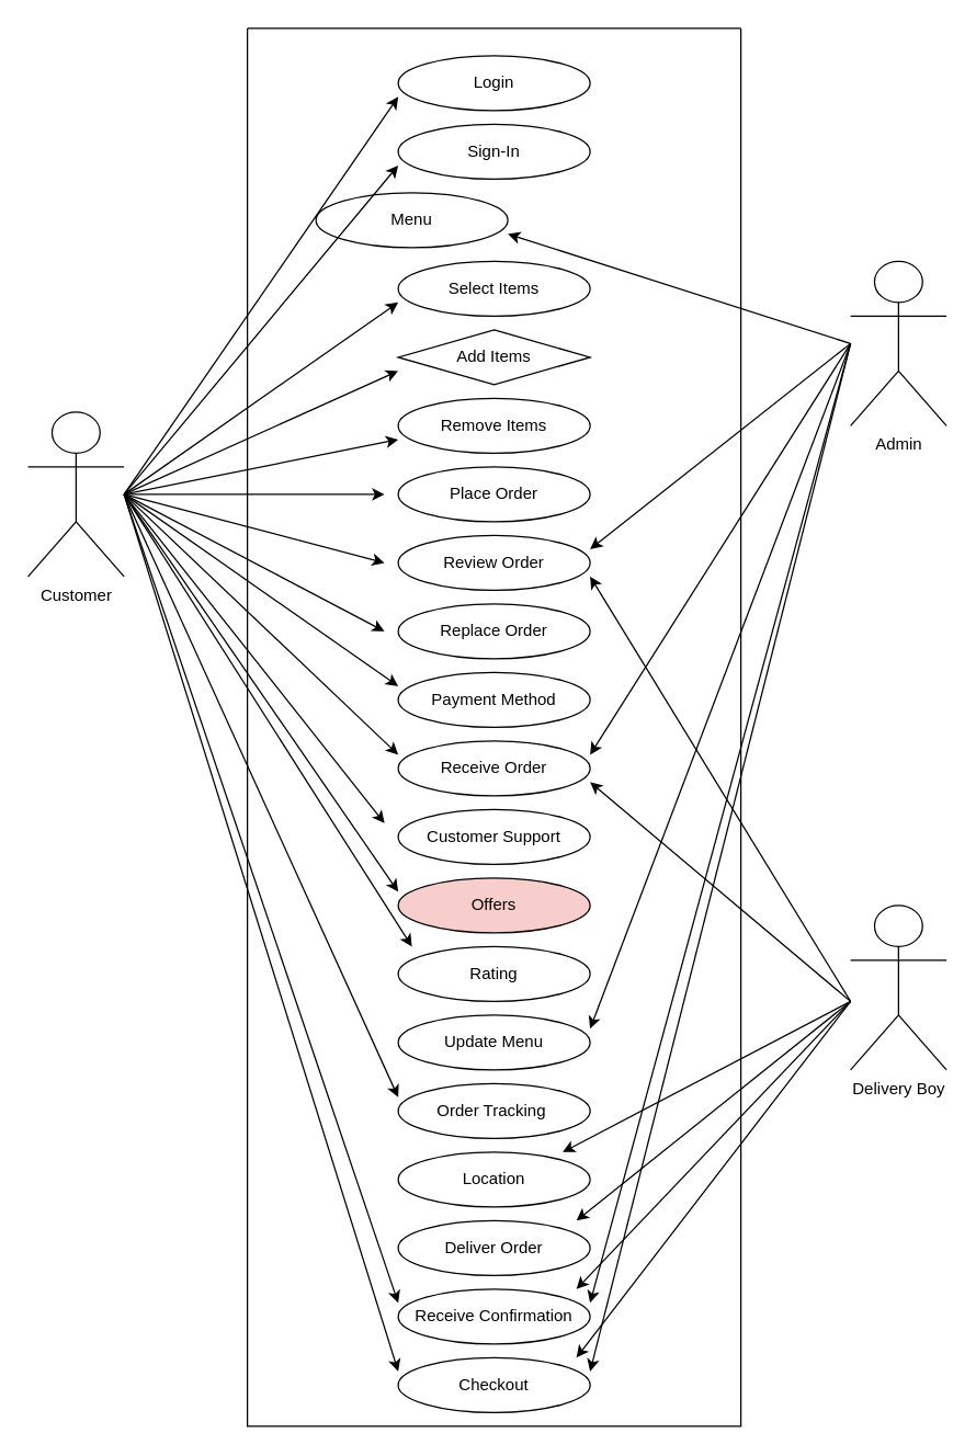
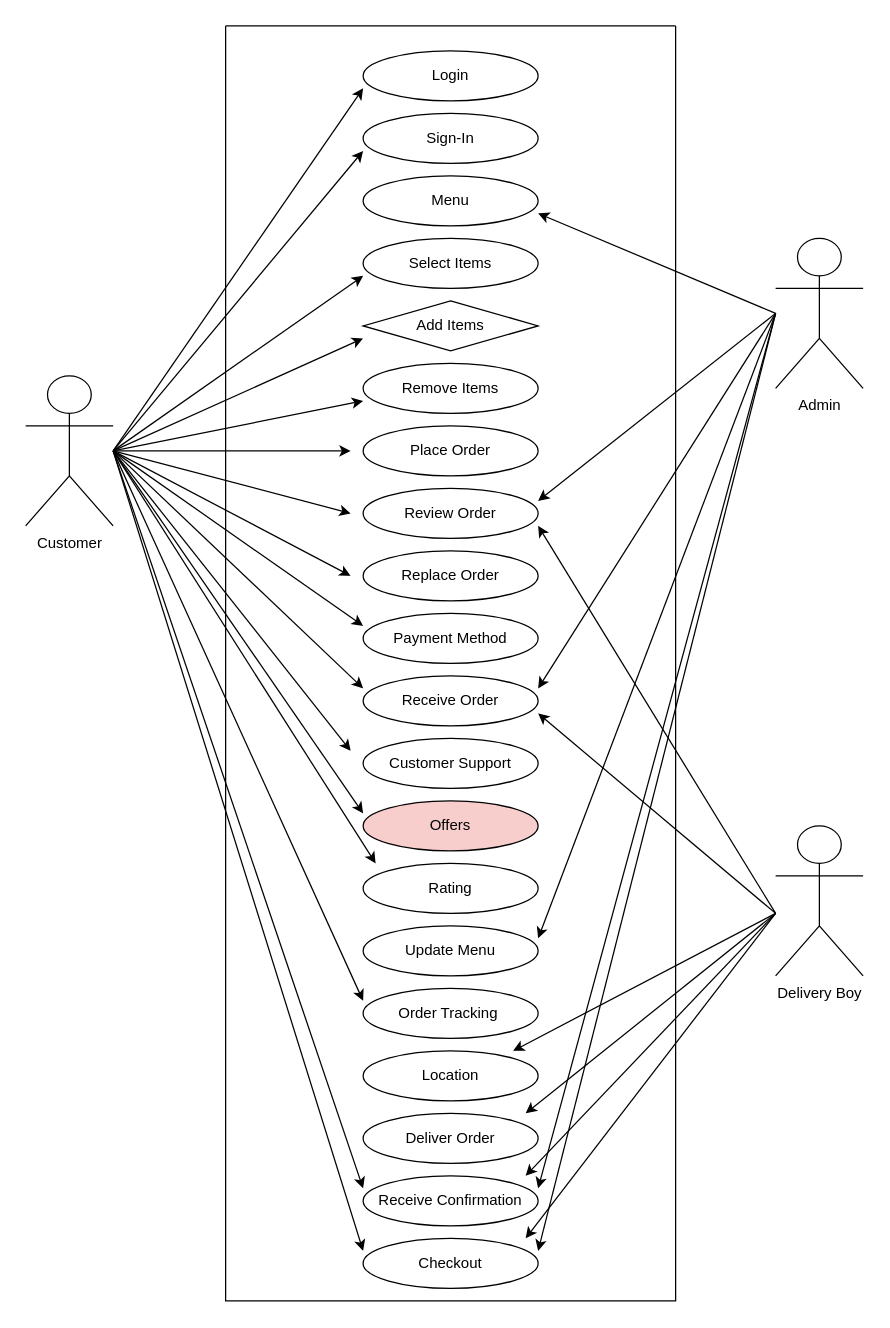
- <mxCell id="8" value="Menu" style="ellipse;whiteSpace=wrap;html=1;" vertex="1" parent="5"><mxGeometry x="50" y="120" width="140" height="40" as="geometry" /></mxCell>
+ <mxCell id="8" value="Menu" style="ellipse;whiteSpace=wrap;html=1;" vertex="1" parent="5"><mxGeometry x="110" y="120" width="140" height="40" as="geometry" /></mxCell>
